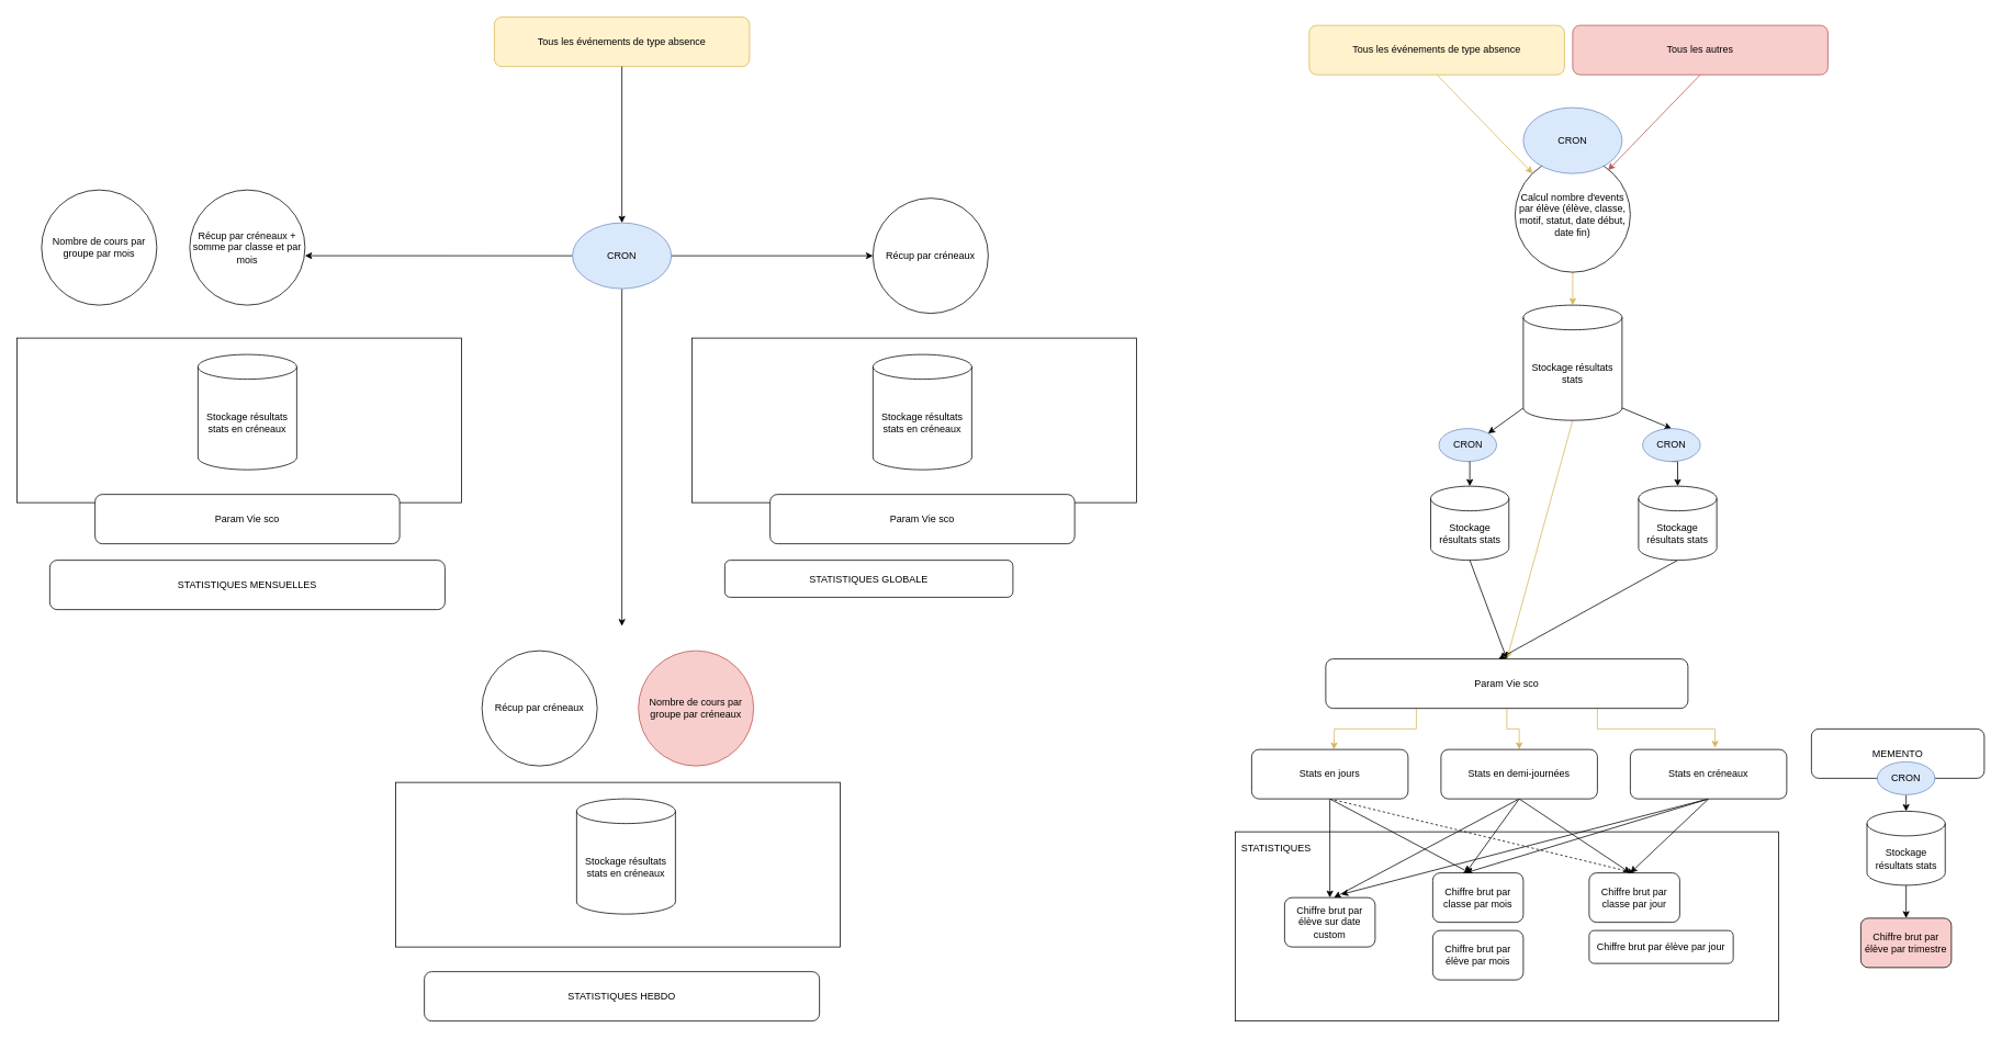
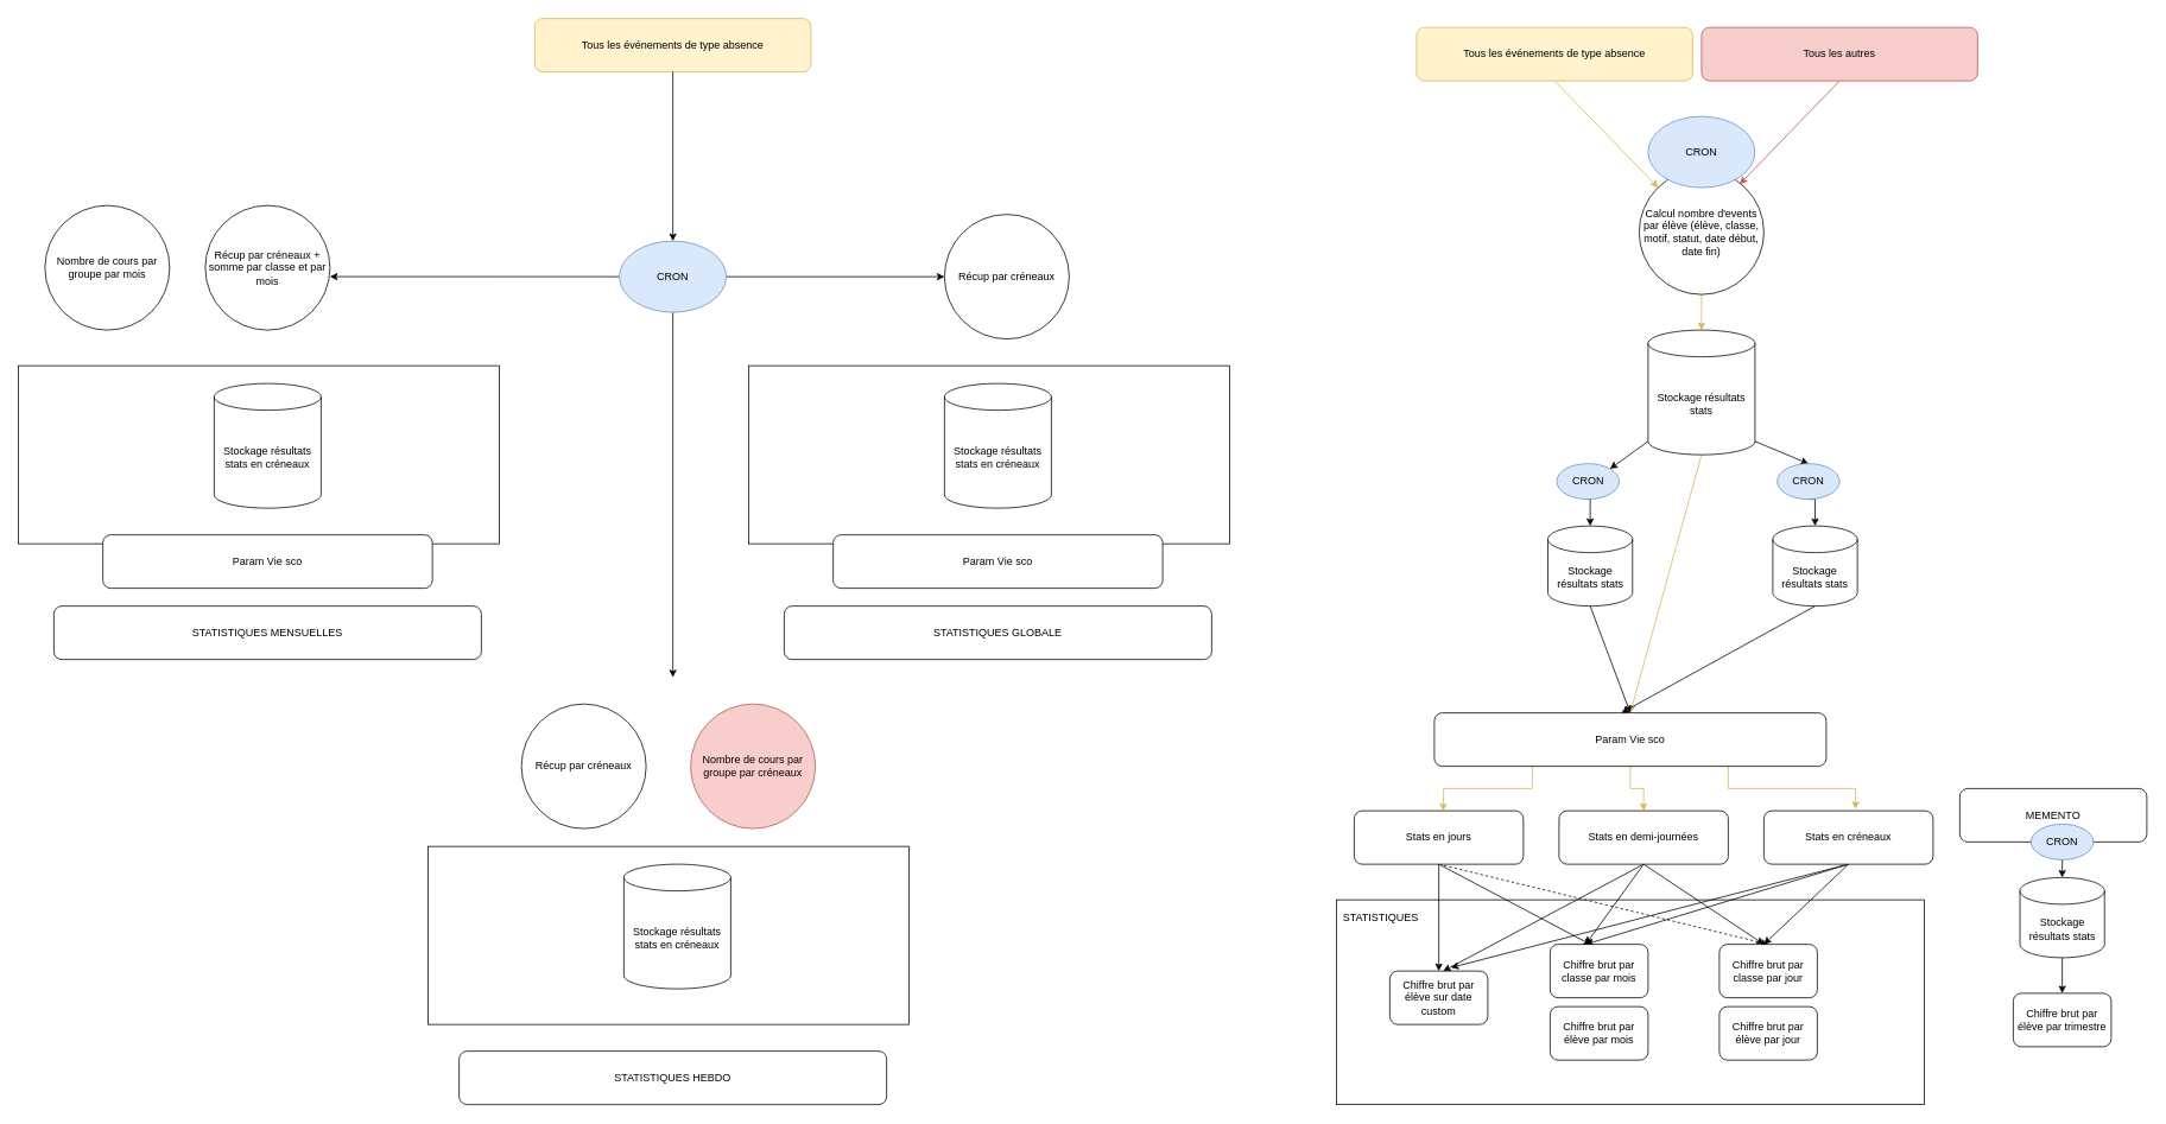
- <mxCell id="64" value="STATISTIQUES GLOBALE" style="rounded=1;whiteSpace=wrap;html=1;" vertex="1" parent="1"><mxGeometry x="880" y="680" width="350" height="45" as="geometry" /></mxCell>
+ <mxCell id="64" value="STATISTIQUES GLOBALE" style="rounded=1;whiteSpace=wrap;html=1;" vertex="1" parent="1"><mxGeometry x="880" y="680" width="480" height="60" as="geometry" /></mxCell>
- <mxCell id="48" value="Chiffre brut par élève par trimestre" style="rounded=1;whiteSpace=wrap;html=1;fillColor=#f8cecc;" vertex="1" parent="1"><mxGeometry x="2260" y="1115" width="110" height="60" as="geometry" /></mxCell>
+ <mxCell id="48" value="Chiffre brut par élève par trimestre" style="rounded=1;whiteSpace=wrap;html=1;" vertex="1" parent="1"><mxGeometry x="2260" y="1115" width="110" height="60" as="geometry" /></mxCell>
- <mxCell id="34" value="Chiffre brut par élève par jour" style="rounded=1;whiteSpace=wrap;html=1;" vertex="1" parent="1"><mxGeometry x="1930" y="1130" width="175" height="40" as="geometry" /></mxCell>
+ <mxCell id="34" value="Chiffre brut par élève par jour" style="rounded=1;whiteSpace=wrap;html=1;" vertex="1" parent="1"><mxGeometry x="1930" y="1130" width="110" height="60" as="geometry" /></mxCell>
